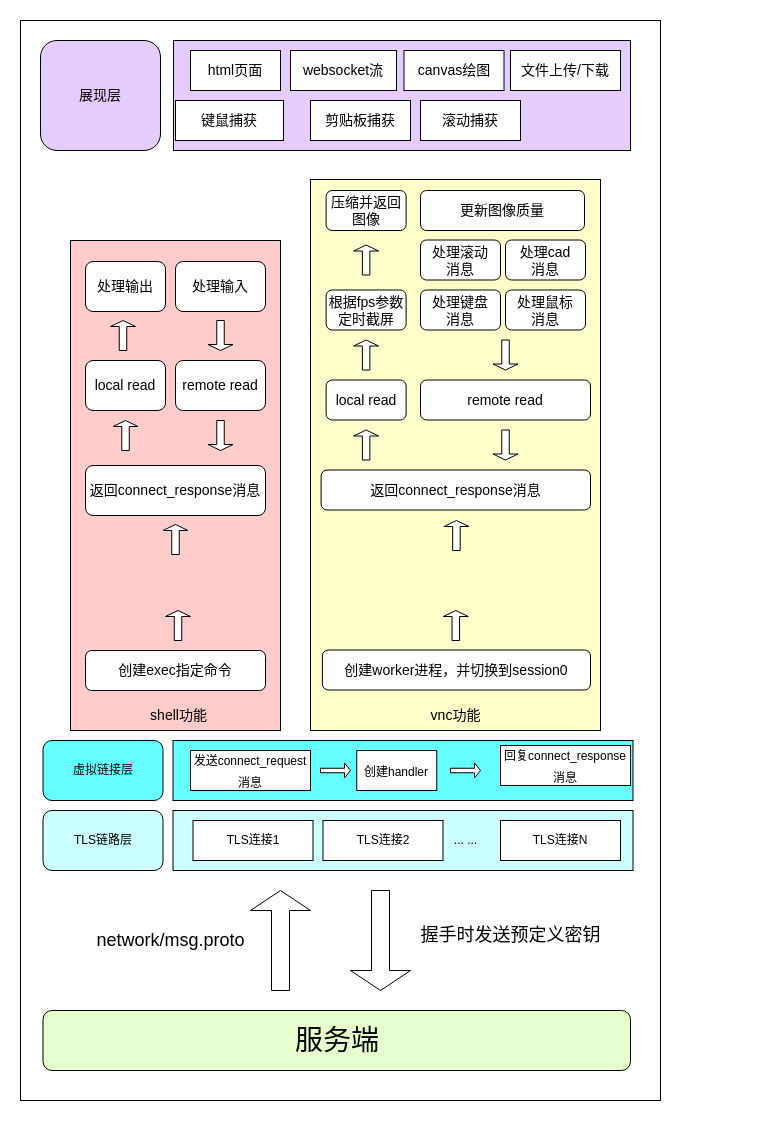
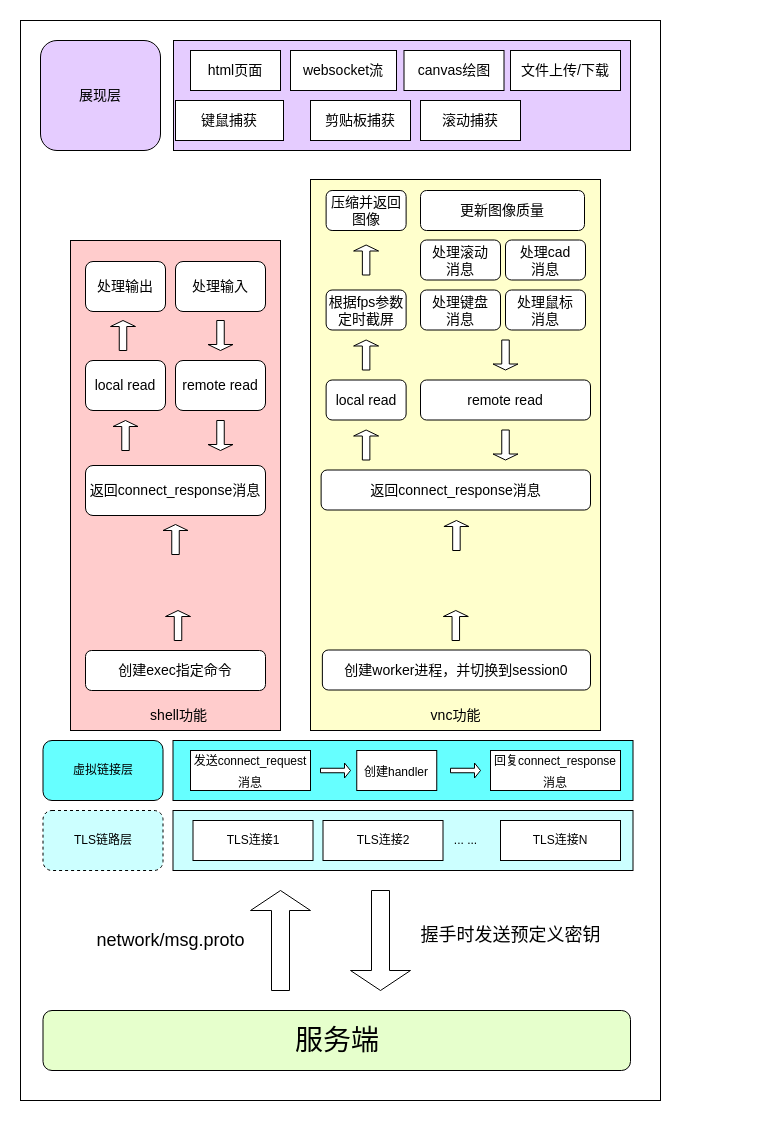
- <mxCell id="54" value="&lt;font style=&quot;font-size: 12px&quot;&gt;回复connect_response&lt;br&gt;消息&lt;/font&gt;" style="rounded=0;whiteSpace=wrap;html=1;fontSize=18;fillColor=#FFFFFF;" parent="47" vertex="1"><mxGeometry x="457.5" y="5" width="130" height="40" as="geometry" /></mxCell>
+ <mxCell id="54" value="&lt;font style=&quot;font-size: 12px&quot;&gt;回复connect_response&lt;br&gt;消息&lt;/font&gt;" style="rounded=0;whiteSpace=wrap;html=1;fontSize=18;fillColor=#FFFFFF;" parent="47" vertex="1"><mxGeometry x="447.5" y="10" width="130" height="40" as="geometry" /></mxCell>
- <mxCell id="20" value="TLS链路层" style="rounded=1;whiteSpace=wrap;html=1;fillColor=#CCFFFF;" parent="19" vertex="1"><mxGeometry width="120" height="60" as="geometry" /></mxCell>
+ <mxCell id="20" value="TLS链路层" style="rounded=1;whiteSpace=wrap;html=1;fillColor=#CCFFFF;dashed=1;" parent="19" vertex="1"><mxGeometry width="120" height="60" as="geometry" /></mxCell>
